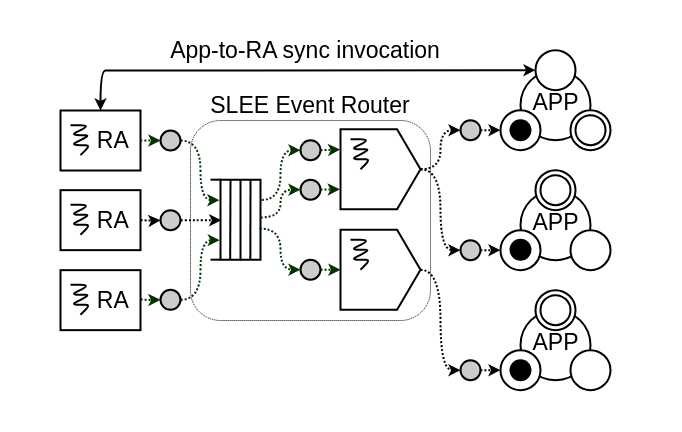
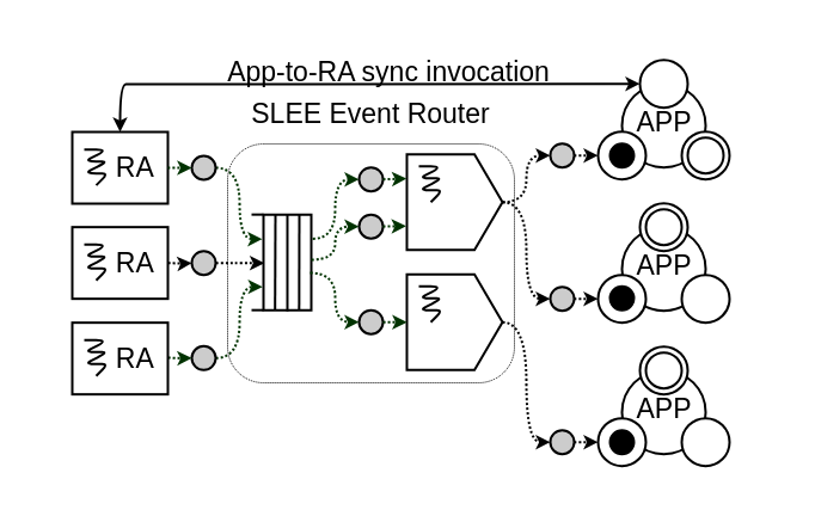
- <mxCell id="68" value="App-to-RA sync invocation" style="text;html=1;strokeColor=none;fillColor=none;align=center;verticalAlign=middle;whiteSpace=wrap;rounded=0;fontFamily=Helvetica;fontSize=23;" parent="1" vertex="1"><mxGeometry x="130" y="40" width="350" height="20" as="geometry" /></mxCell>
+ <mxCell id="68" value="App-to-RA sync invocation" style="text;html=1;strokeColor=none;fillColor=none;align=center;verticalAlign=middle;whiteSpace=wrap;rounded=0;fontFamily=Helvetica;fontSize=23;" parent="1" vertex="1"><mxGeometry x="150" y="50" width="350" height="20" as="geometry" /></mxCell>
- <mxCell id="70" value="SLEE Event Router" style="text;html=1;strokeColor=none;fillColor=none;align=center;verticalAlign=middle;whiteSpace=wrap;rounded=0;fontFamily=Helvetica;fontSize=23;" parent="1" vertex="1"><mxGeometry x="200" y="94.66" width="220" height="20" as="geometry" /></mxCell>
+ <mxCell id="70" value="SLEE Event Router" style="text;html=1;strokeColor=none;fillColor=none;align=center;verticalAlign=middle;whiteSpace=wrap;rounded=0;fontFamily=Helvetica;fontSize=23;" parent="1" vertex="1"><mxGeometry x="200" y="84.66" width="220" height="20" as="geometry" /></mxCell>
